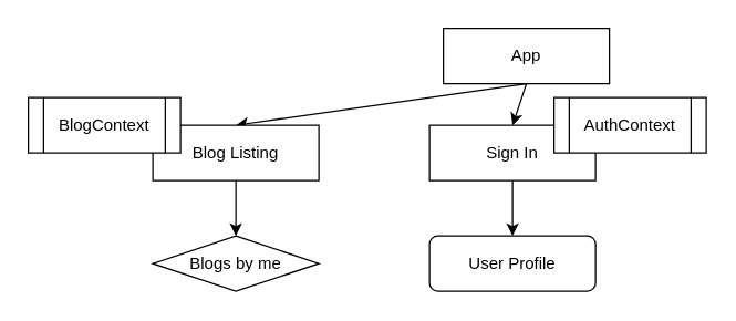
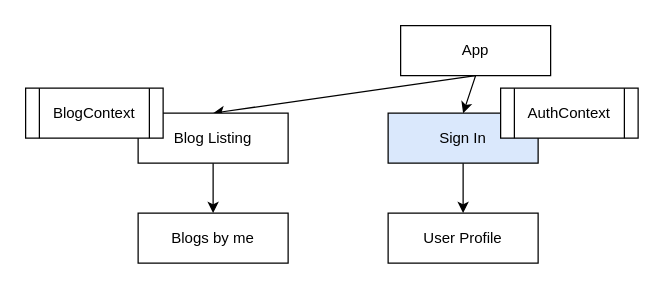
- <mxCell id="8" value="Sign In" style="rounded=0;whiteSpace=wrap;html=1;" vertex="1" parent="1"><mxGeometry x="310" y="90" width="120" height="40" as="geometry" /></mxCell>
+ <mxCell id="8" value="Sign In" style="rounded=0;whiteSpace=wrap;html=1;fillColor=#dae8fc;" vertex="1" parent="1"><mxGeometry x="310" y="90" width="120" height="40" as="geometry" /></mxCell>
- <mxCell id="9" value="Blogs by me" style="rhombus;whiteSpace=wrap;html=1;" vertex="1" parent="1"><mxGeometry x="110" y="170" width="120" height="40" as="geometry" /></mxCell>
+ <mxCell id="9" value="Blogs by me" style="rounded=0;whiteSpace=wrap;html=1;" vertex="1" parent="1"><mxGeometry x="110" y="170" width="120" height="40" as="geometry" /></mxCell>
- <mxCell id="12" value="User Profile" style="whiteSpace=wrap;html=1;rounded=1;" vertex="1" parent="1"><mxGeometry x="310" y="170" width="120" height="40" as="geometry" /></mxCell>
+ <mxCell id="12" value="User Profile" style="rounded=0;whiteSpace=wrap;html=1;" vertex="1" parent="1"><mxGeometry x="310" y="170" width="120" height="40" as="geometry" /></mxCell>
